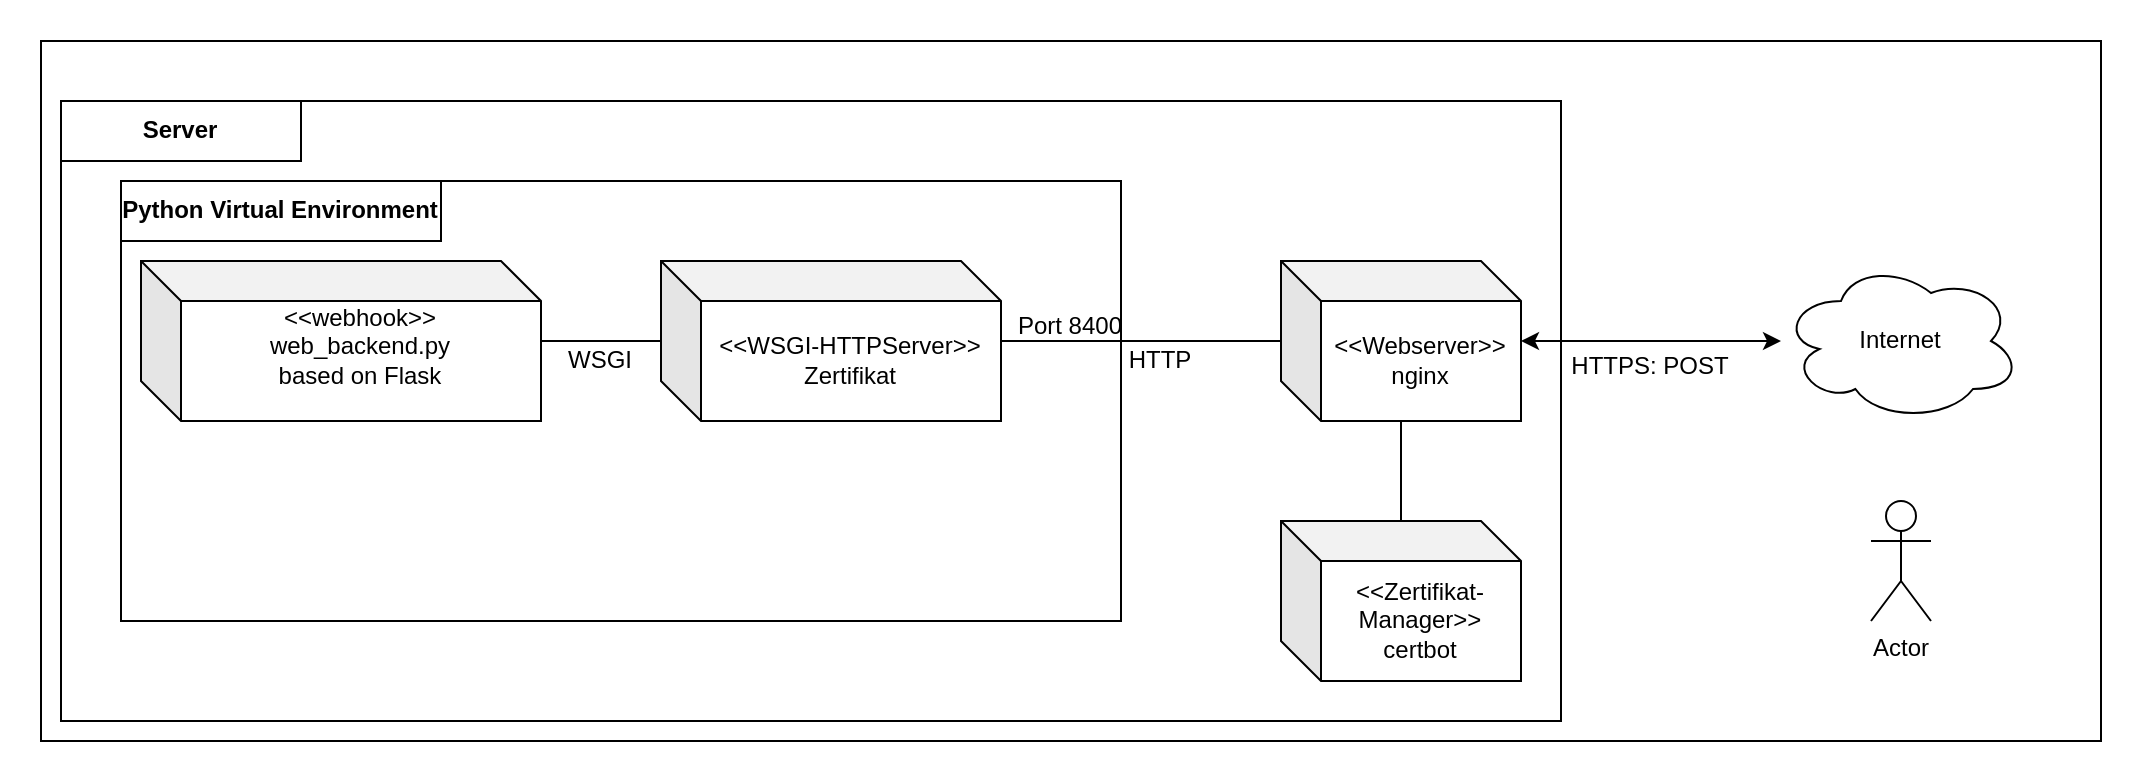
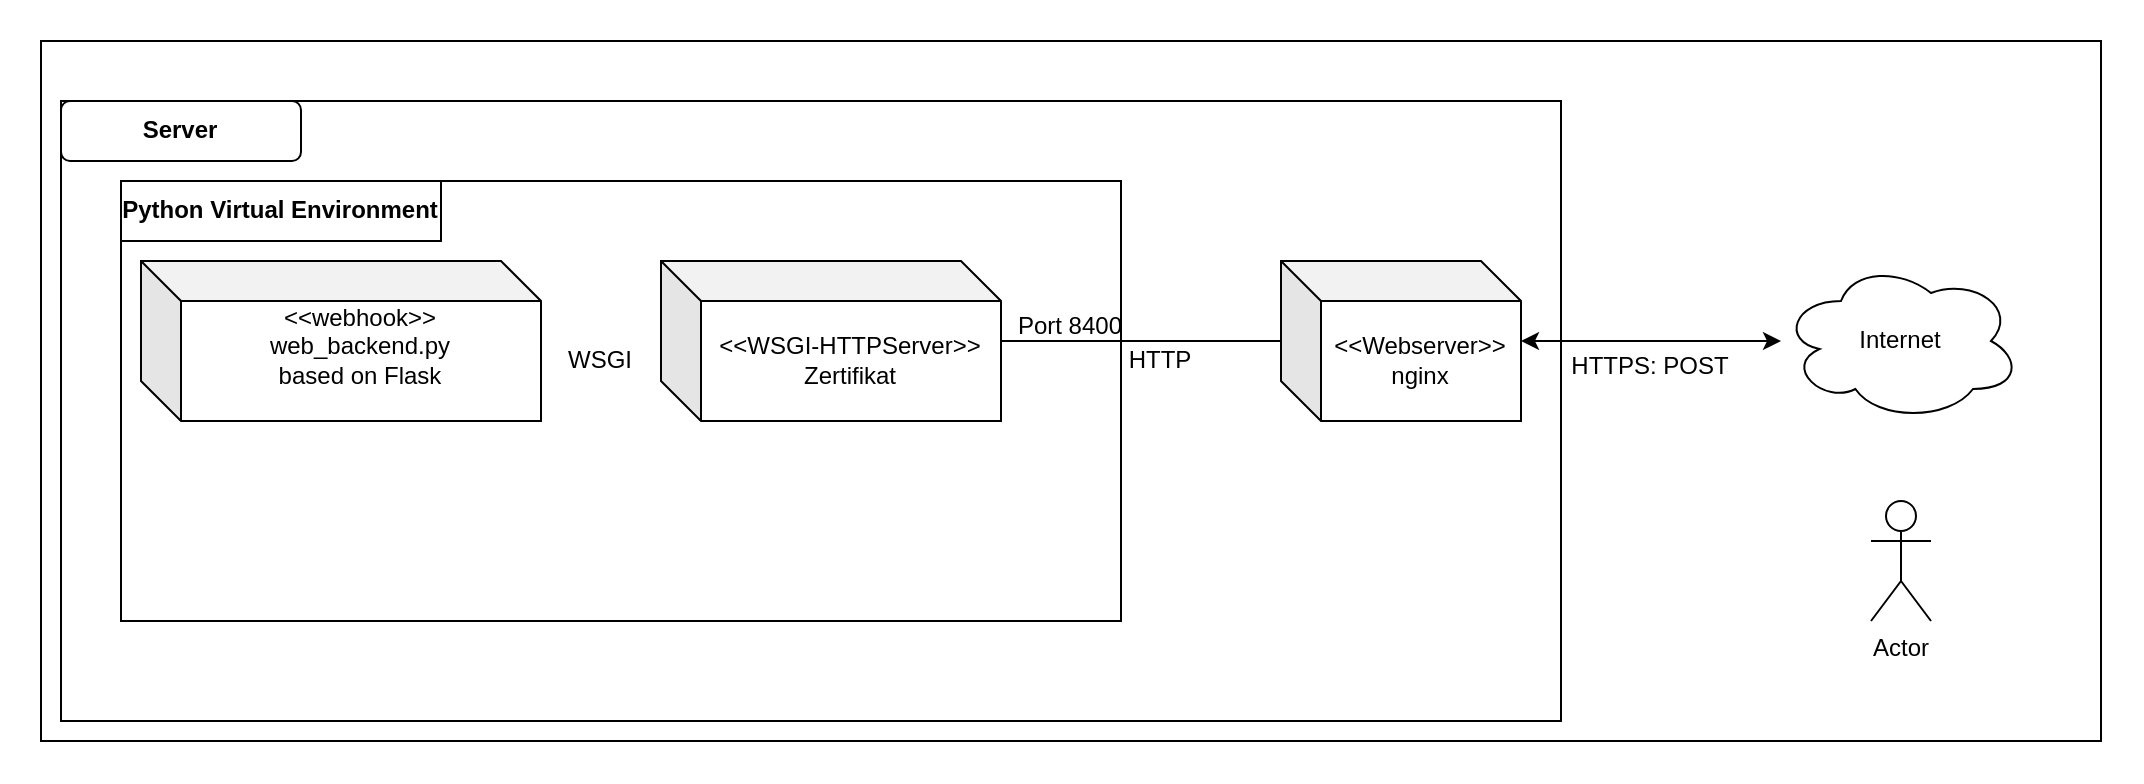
- <mxCell id="14" value="&lt;b&gt;Server&lt;/b&gt;" style="rounded=0;whiteSpace=wrap;html=1;" parent="1" vertex="1"><mxGeometry x="30" y="50" width="120" height="30" as="geometry" /></mxCell>
+ <mxCell id="14" value="&lt;b&gt;Server&lt;/b&gt;" style="whiteSpace=wrap;html=1;rounded=1;" parent="1" vertex="1"><mxGeometry x="30" y="50" width="120" height="30" as="geometry" /></mxCell>
- <mxCell id="8" value="" style="endArrow=none;html=1;" parent="1" source="5" target="6" edge="1"><mxGeometry width="50" height="50" relative="1" as="geometry"><mxPoint x="289" y="183" as="sourcePoint" /><mxPoint x="390" y="130" as="targetPoint" /></mxGeometry></mxCell>
- <mxCell id="18" value="" style="endArrow=none;html=1;" parent="1" source="17" target="7" edge="1"><mxGeometry width="50" height="50" relative="1" as="geometry"><mxPoint x="710" y="140" as="sourcePoint" /><mxPoint x="760" y="90" as="targetPoint" /></mxGeometry></mxCell>
- <mxCell id="17" value="&lt;div&gt;&amp;lt;&amp;lt;Zertifikat-Manager&amp;gt;&amp;gt;&lt;/div&gt;&lt;div&gt;certbot&lt;br&gt;&lt;/div&gt;" style="shape=cube;whiteSpace=wrap;html=1;boundedLbl=1;backgroundOutline=1;darkOpacity=0.05;darkOpacity2=0.1;" parent="1" vertex="1"><mxGeometry x="640" y="260" width="120" height="80" as="geometry" /></mxCell>
